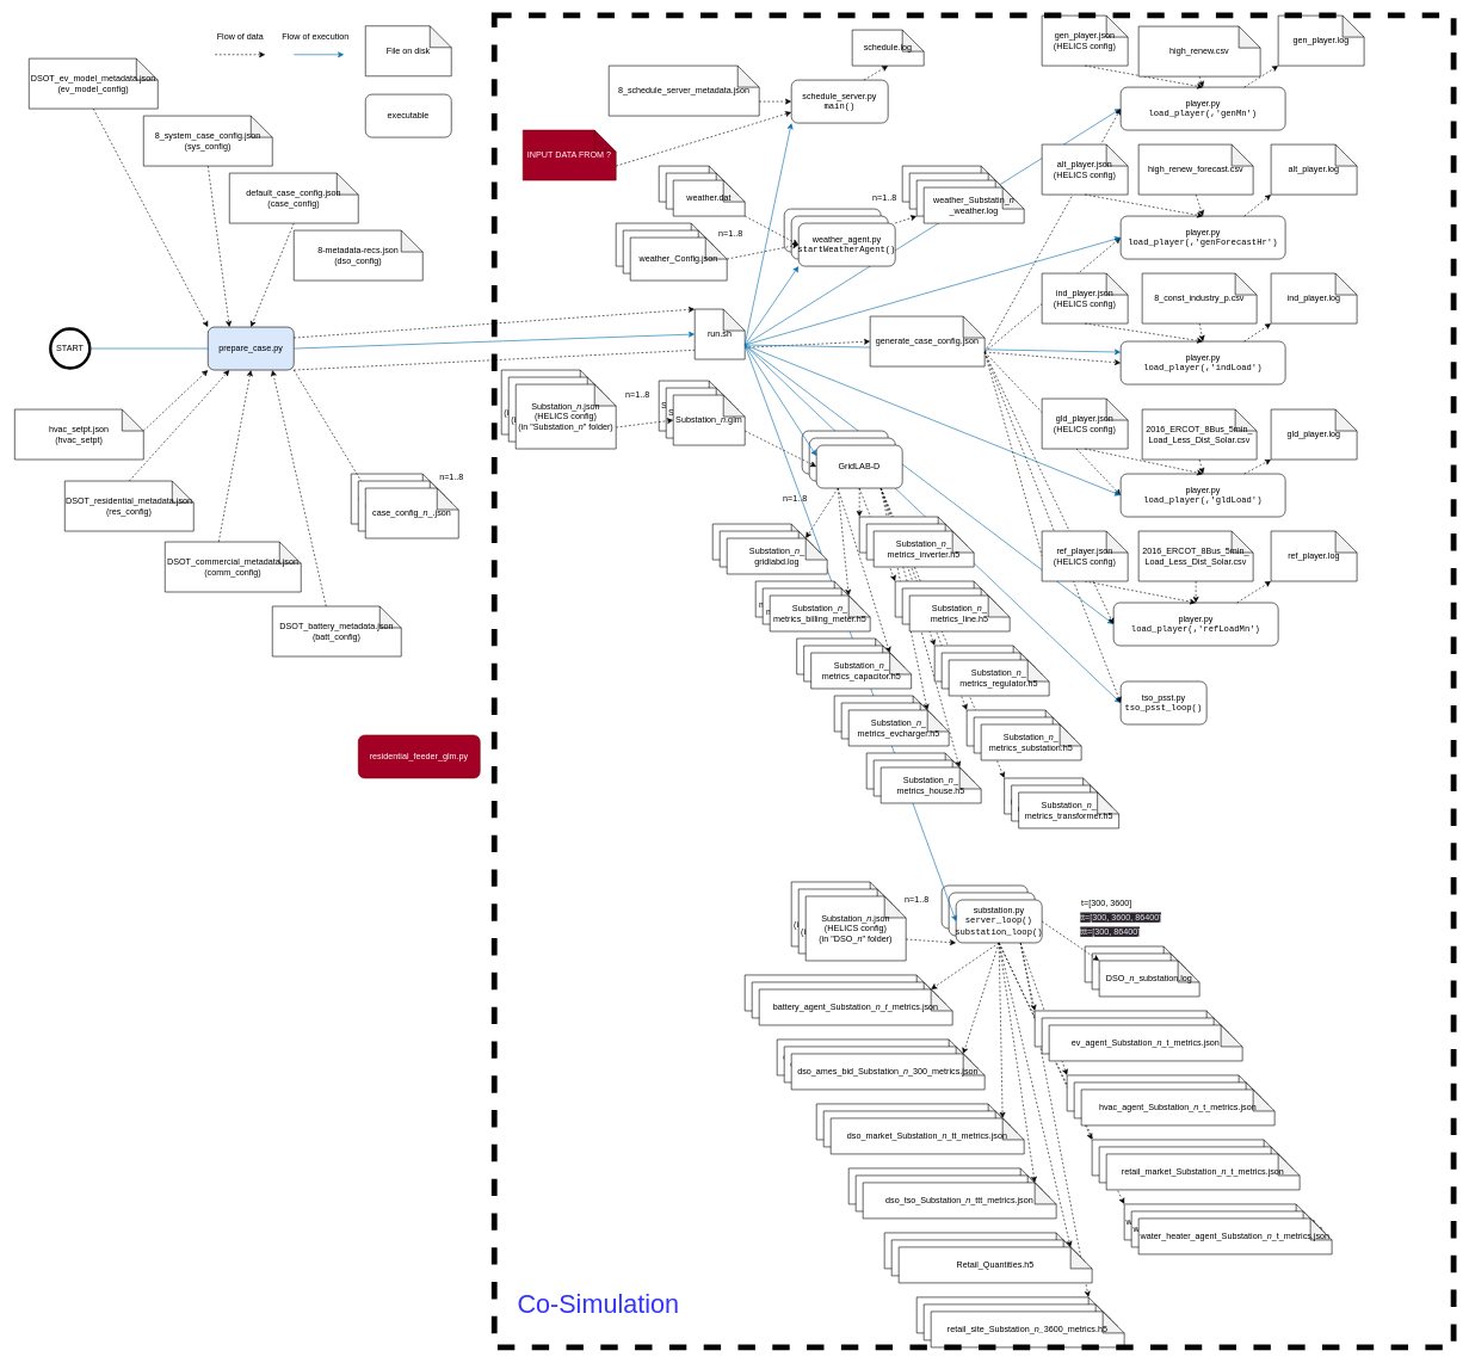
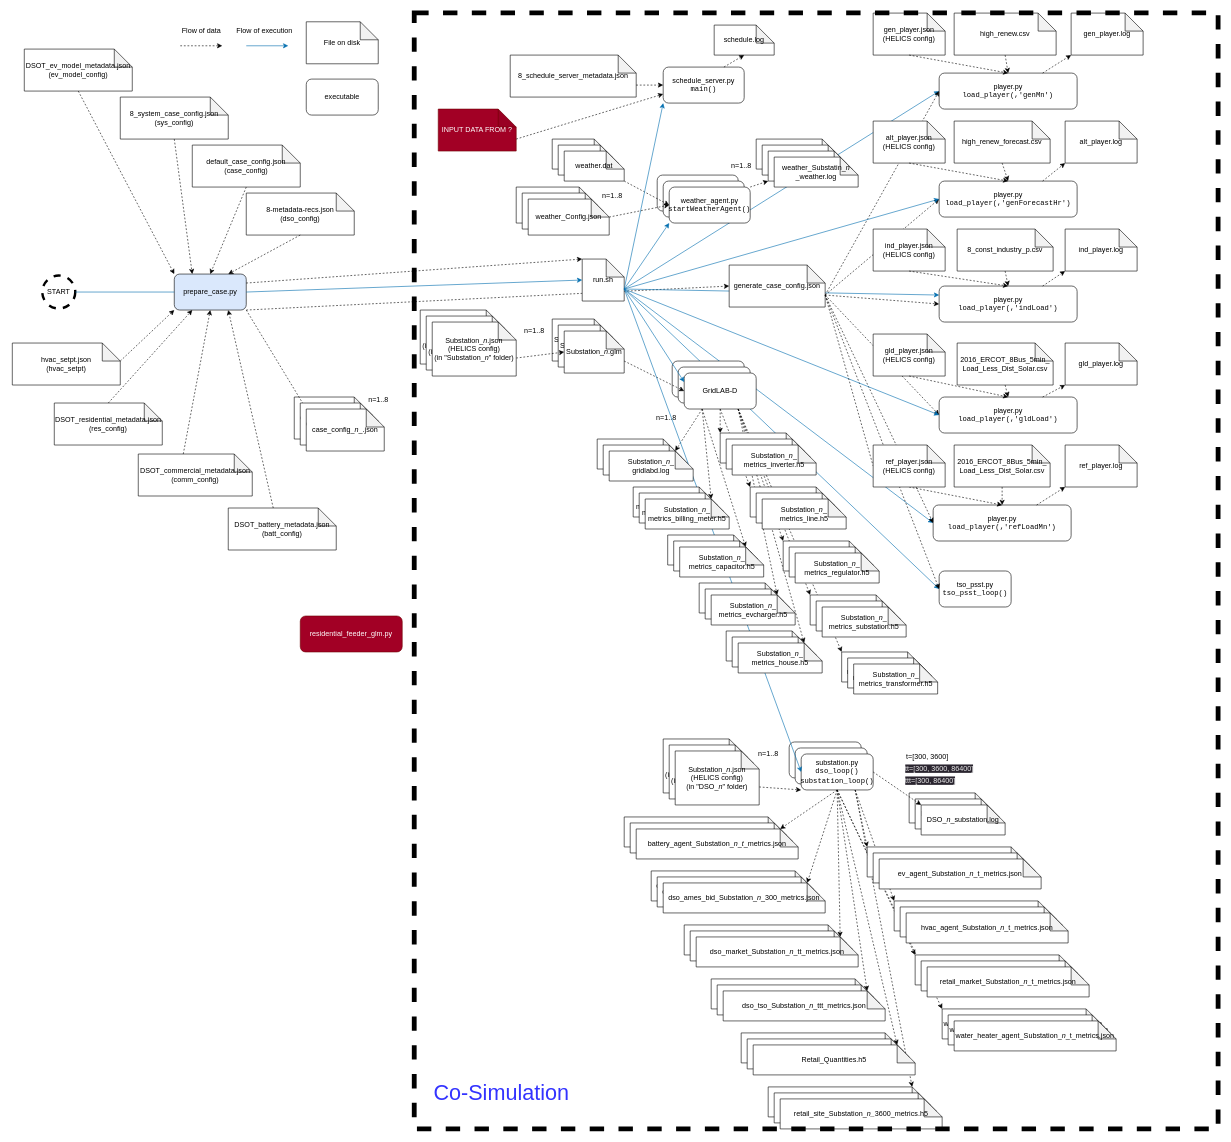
- <mxCell id="89" value="high_renew.csv" style="shape=note;whiteSpace=wrap;html=1;backgroundOutline=1;darkOpacity=0.05;" vertex="1" parent="1"><mxGeometry x="1590" y="36" width="170" height="70" as="geometry" /></mxCell>
+ <mxCell id="89" value="high_renew.csv" style="shape=note;whiteSpace=wrap;html=1;backgroundOutline=1;darkOpacity=0.05;" vertex="1" parent="1"><mxGeometry x="1590" width="170" height="70" as="geometry" y="21" /></mxCell>
+ <mxCell id="128" value="" style="endArrow=classic;html=1;entryX=0.75;entryY=0;entryDx=0;entryDy=0;exitX=0.5;exitY=1;exitDx=0;exitDy=0;exitPerimeter=0;dashed=1;" edge="1" parent="1" source="127" target="21"><mxGeometry width="50" height="50" relative="1" as="geometry"><mxPoint x="380" y="291" as="sourcePoint" /><mxPoint x="360" y="466" as="targetPoint" /></mxGeometry></mxCell>
- <mxCell id="52" value="START" style="ellipse;whiteSpace=wrap;html=1;aspect=fixed;strokeWidth=4;" vertex="1" parent="1"><mxGeometry x="70" y="458.5" width="55" height="55" as="geometry" /></mxCell>
+ <mxCell id="52" value="START" style="ellipse;whiteSpace=wrap;html=1;aspect=fixed;strokeWidth=4;dashed=1;" vertex="1" parent="1"><mxGeometry x="70" y="458.5" width="55" height="55" as="geometry" /></mxCell>
- <mxCell id="58" value="substation.py&lt;br&gt;&lt;font face=&quot;Courier New&quot;&gt;server_loop()&lt;br&gt;substation_loop()&lt;br&gt;&lt;/font&gt;" style="rounded=1;whiteSpace=wrap;html=1;" vertex="1" parent="1"><mxGeometry x="1335" y="1256" width="120" height="60" as="geometry" /></mxCell>
+ <mxCell id="58" value="substation.py&lt;br&gt;&lt;font face=&quot;Courier New&quot;&gt;dso_loop()&lt;br&gt;substation_loop()&lt;br&gt;&lt;/font&gt;" style="rounded=1;whiteSpace=wrap;html=1;" vertex="1" parent="1"><mxGeometry x="1335" y="1256" width="120" height="60" as="geometry" /></mxCell>
